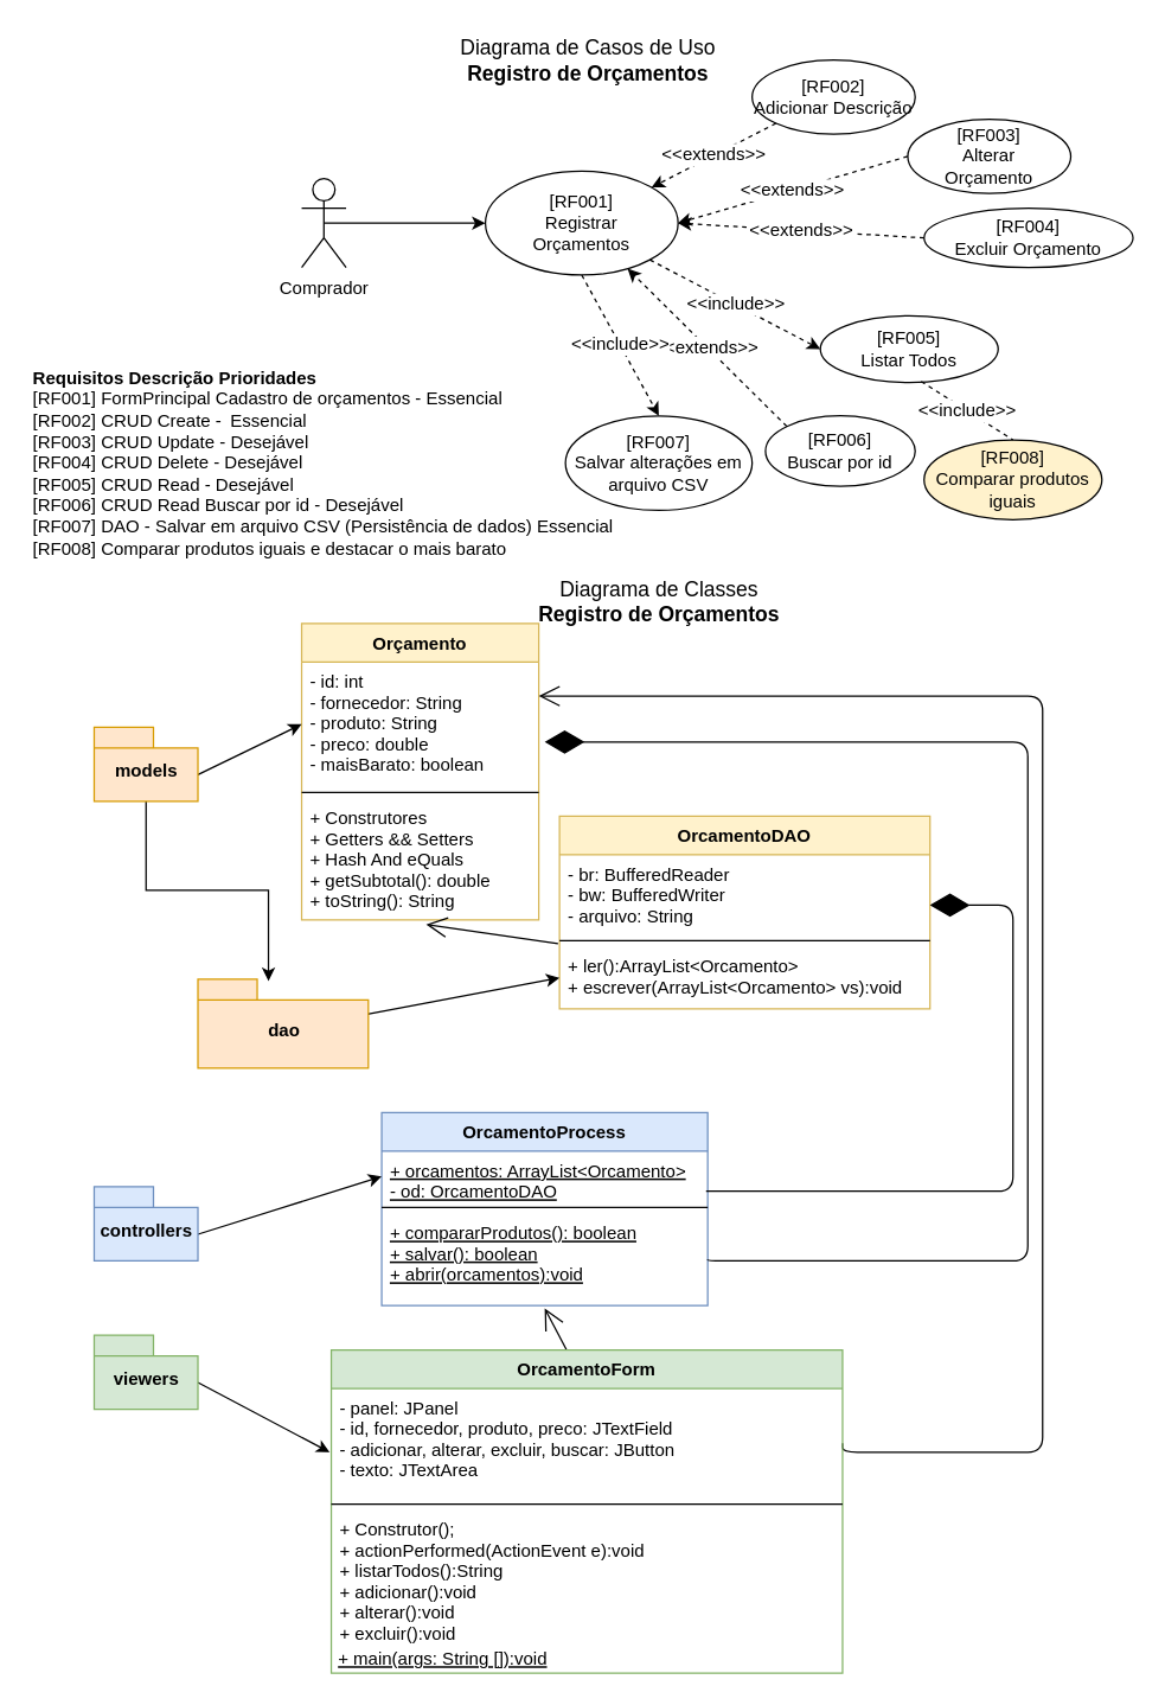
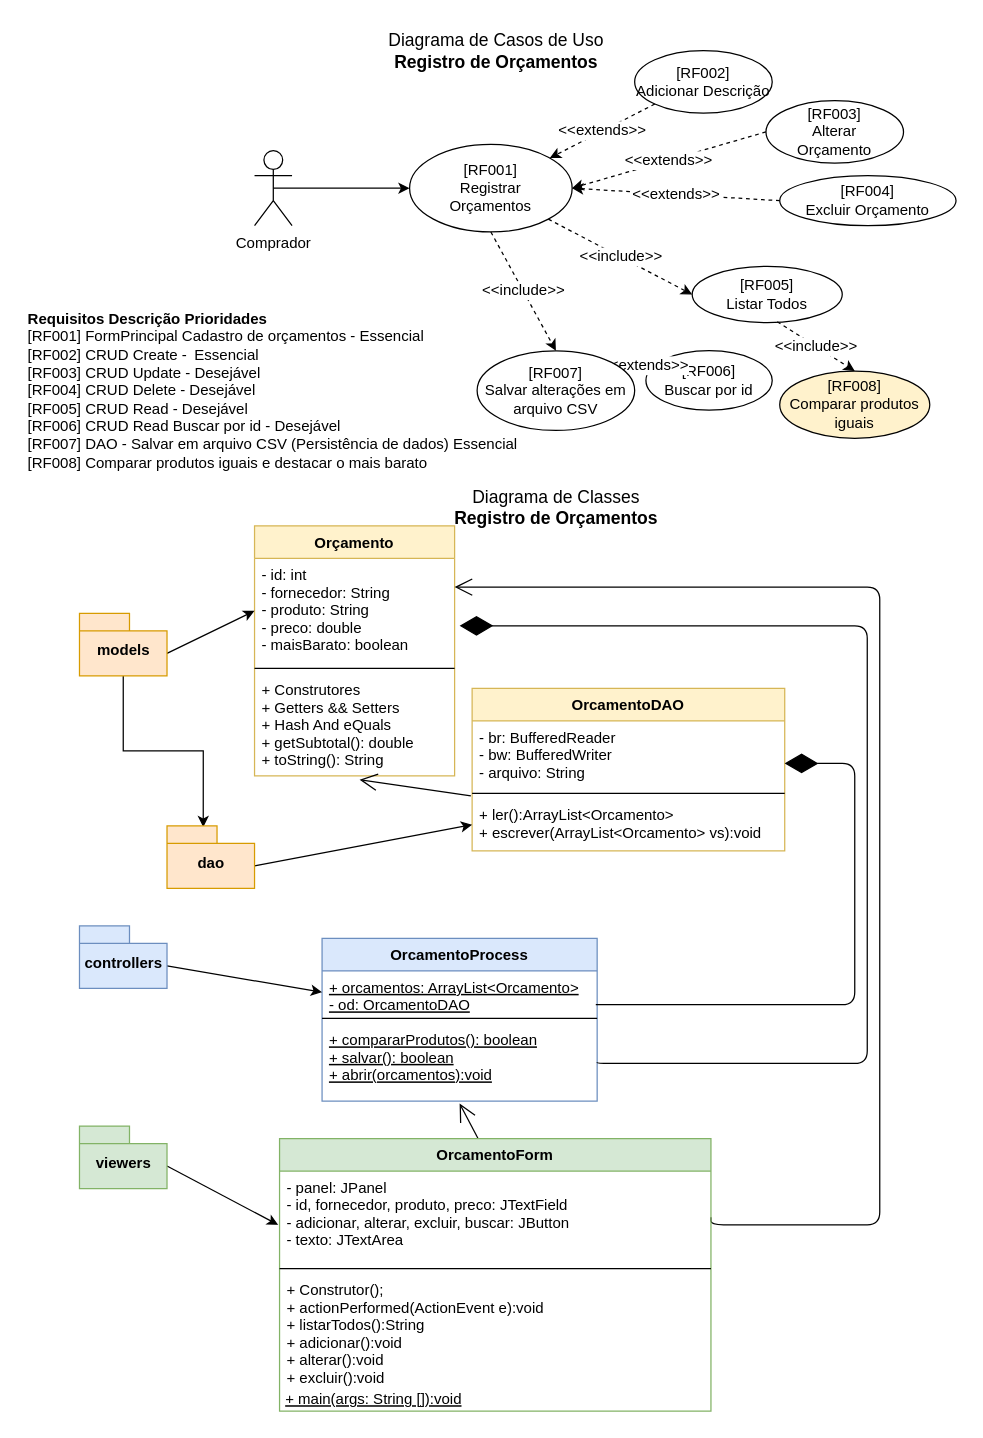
- <mxCell id="43" value="&amp;lt;&amp;lt;extends&amp;gt;&amp;gt;" style="edgeStyle=none;rounded=0;orthogonalLoop=1;jettySize=auto;html=1;exitX=0;exitY=0;exitDx=0;exitDy=0;dashed=1;fontSize=12;" parent="1" source="31" target="24" edge="1"><mxGeometry relative="1" as="geometry"><mxPoint x="451" y="160" as="targetPoint" /></mxGeometry></mxCell>
+ <mxCell id="43" value="&amp;lt;&amp;lt;extends&amp;gt;&amp;gt;" style="edgeStyle=none;rounded=0;orthogonalLoop=1;jettySize=auto;html=1;exitX=0;exitY=0;exitDx=0;exitDy=0;dashed=1;fontSize=12;" parent="1" source="31" target="51" edge="1"><mxGeometry relative="1" as="geometry"><mxPoint x="451" y="160" as="targetPoint" /></mxGeometry></mxCell>
- <mxCell id="50" value="&amp;lt;&amp;lt;include&amp;gt;&amp;gt;" style="edgeStyle=none;rounded=0;orthogonalLoop=1;jettySize=auto;html=1;exitX=0.567;exitY=0.983;exitDx=0;exitDy=0;entryX=0.5;entryY=0;entryDx=0;entryDy=0;fontSize=12;dashed=1;exitPerimeter=0;endArrow=none;" edge="1" parent="1" source="29" target="49"><mxGeometry relative="1" as="geometry"><mxPoint x="447.962" y="184.749" as="sourcePoint" /><mxPoint x="573" y="236.25" as="targetPoint" /></mxGeometry></mxCell>
+ <mxCell id="50" value="&amp;lt;&amp;lt;include&amp;gt;&amp;gt;" style="edgeStyle=none;rounded=0;orthogonalLoop=1;jettySize=auto;html=1;exitX=0.567;exitY=0.983;exitDx=0;exitDy=0;entryX=0.5;entryY=0;entryDx=0;entryDy=0;fontSize=12;dashed=1;exitPerimeter=0;" edge="1" parent="1" source="29" target="49"><mxGeometry relative="1" as="geometry"><mxPoint x="447.962" y="184.749" as="sourcePoint" /><mxPoint x="573" y="236.25" as="targetPoint" /></mxGeometry></mxCell>
- <mxCell id="40" value="dao" style="shape=folder;fontStyle=1;spacingTop=10;tabWidth=40;tabHeight=14;tabPosition=left;html=1;fillColor=#ffe6cc;strokeColor=#d79b00;" parent="1" vertex="1"><mxGeometry x="133" y="660" width="115" height="60" as="geometry" /></mxCell>
+ <mxCell id="40" value="dao" style="shape=folder;fontStyle=1;spacingTop=10;tabWidth=40;tabHeight=14;tabPosition=left;html=1;fillColor=#ffe6cc;strokeColor=#d79b00;" parent="1" vertex="1"><mxGeometry x="133" y="660" width="70" height="50" as="geometry" /></mxCell>
- <mxCell id="15" value="controllers" style="shape=folder;fontStyle=1;spacingTop=10;tabWidth=40;tabHeight=14;tabPosition=left;html=1;fillColor=#dae8fc;strokeColor=#6c8ebf;" parent="1" vertex="1"><mxGeometry x="63" y="800" width="70" height="50" as="geometry" /></mxCell>
+ <mxCell id="15" value="controllers" style="shape=folder;fontStyle=1;spacingTop=10;tabWidth=40;tabHeight=14;tabPosition=left;html=1;fillColor=#dae8fc;strokeColor=#6c8ebf;" parent="1" vertex="1"><mxGeometry x="63" y="740" width="70" height="50" as="geometry" /></mxCell>
